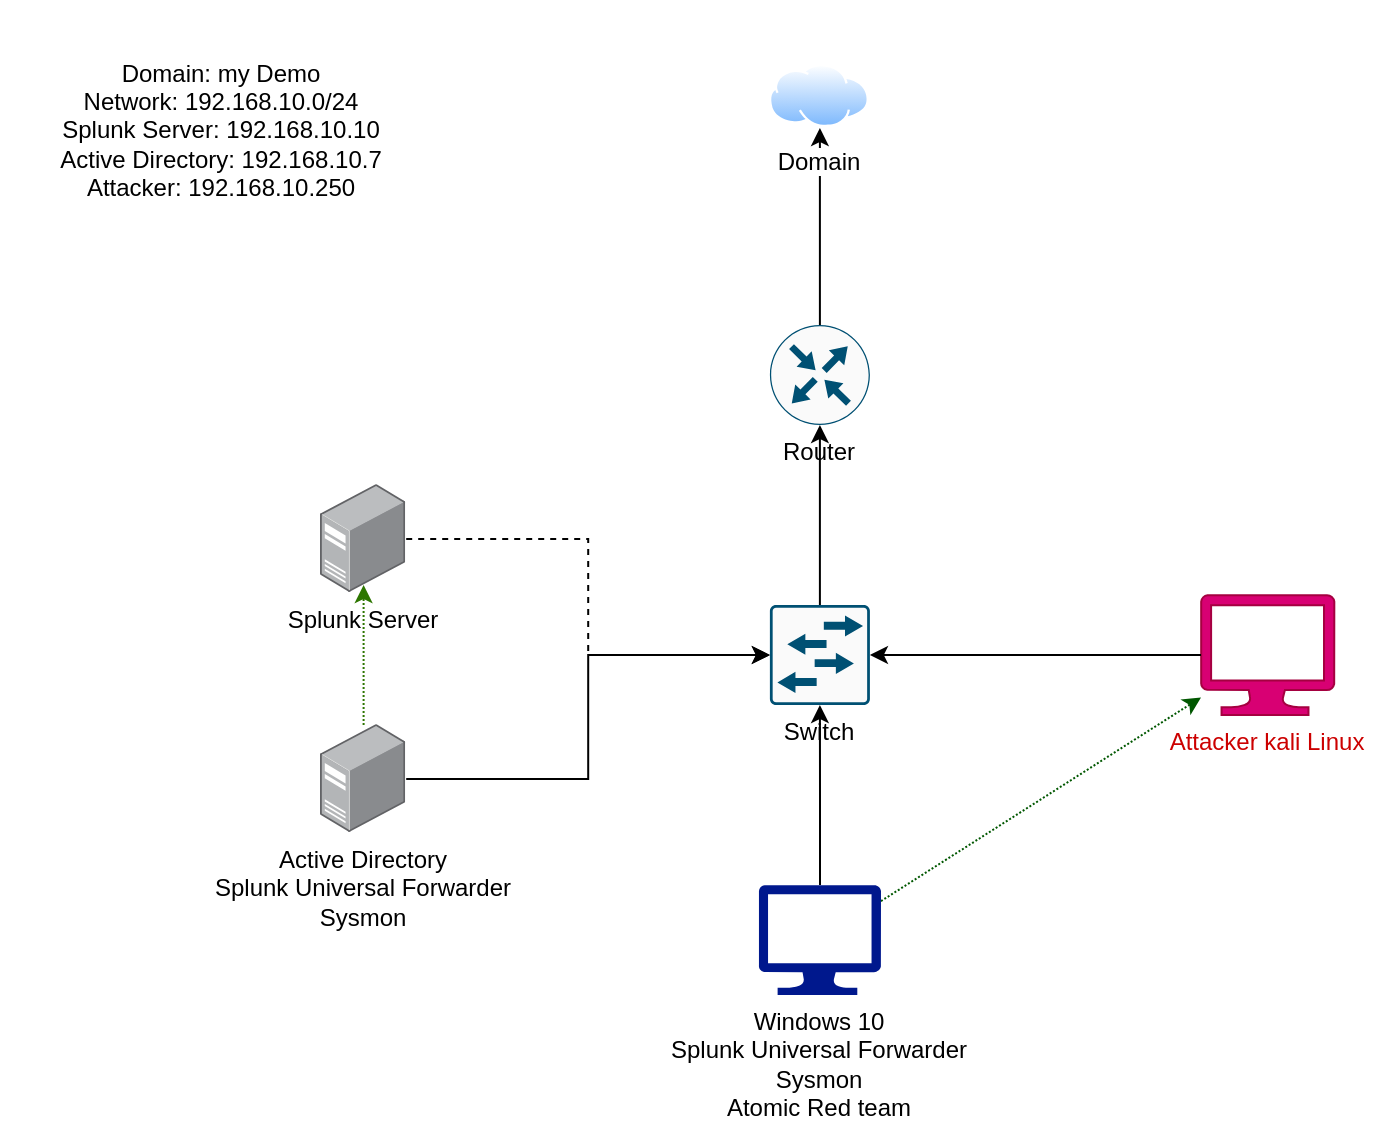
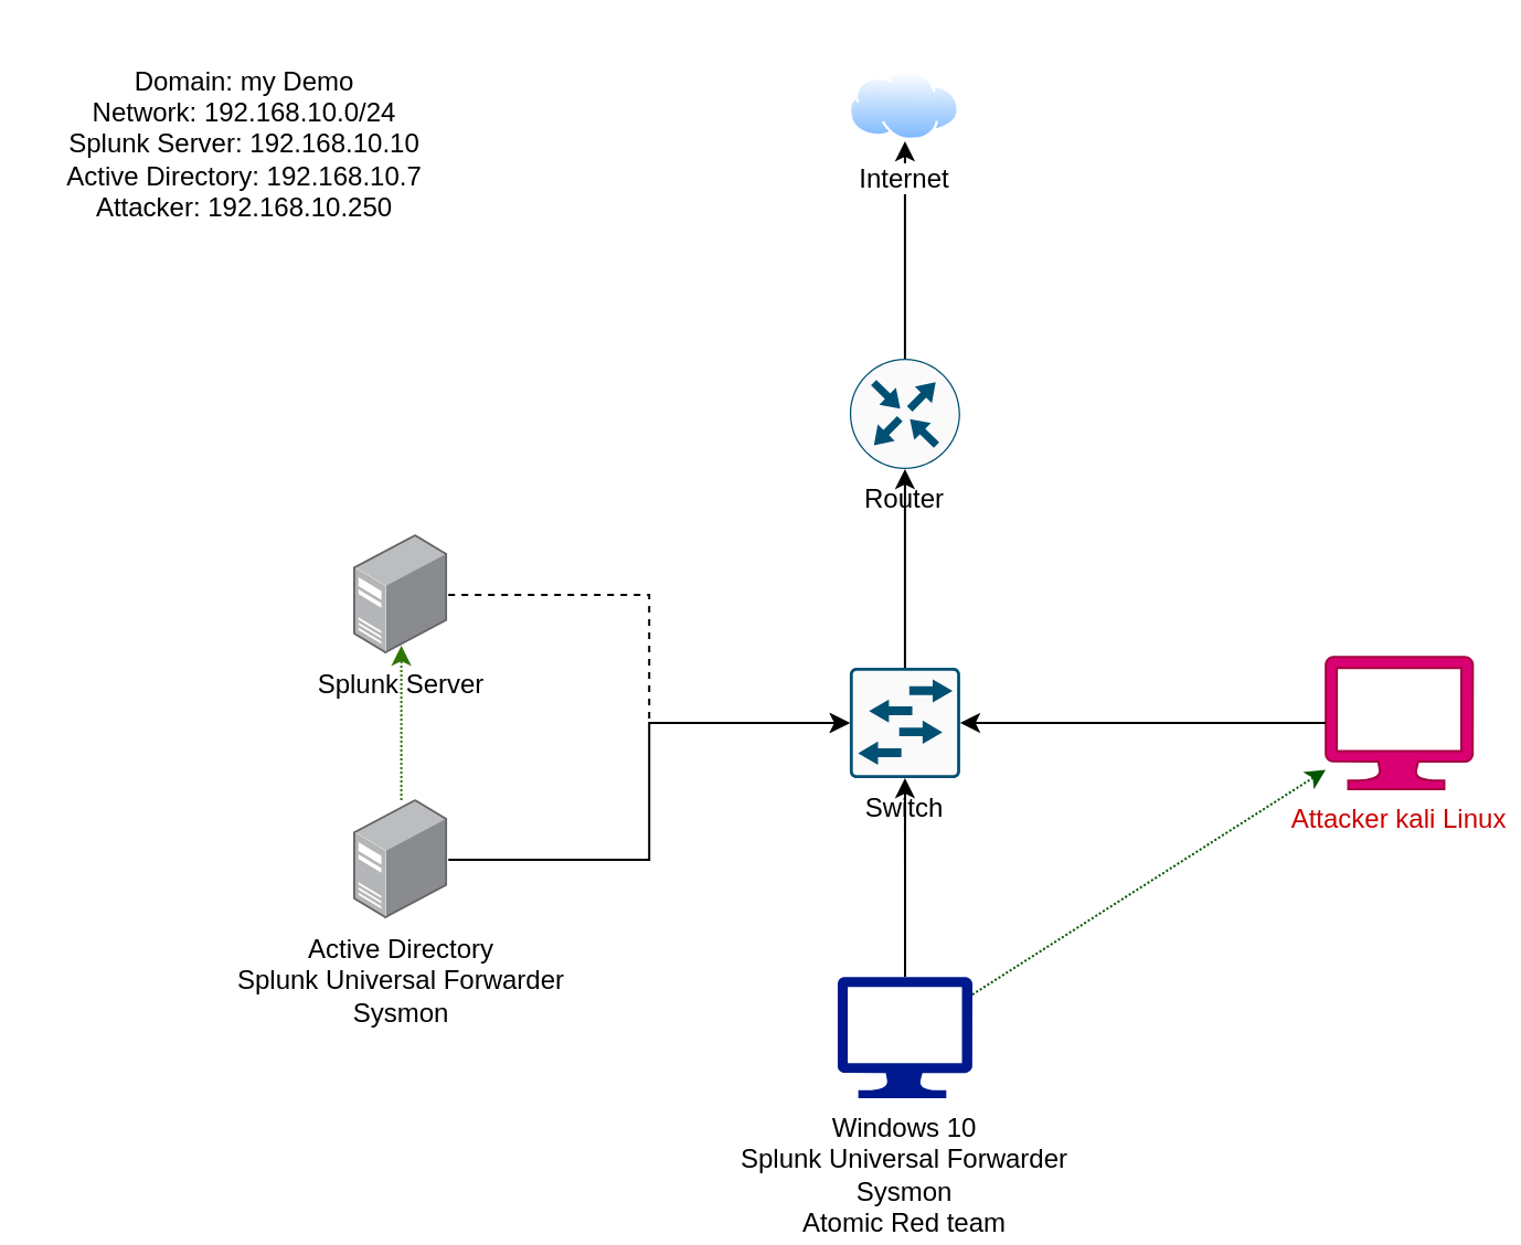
- <mxCell id="10" value="Domain" style="image;aspect=fixed;perimeter=ellipsePerimeter;html=1;align=center;shadow=0;dashed=0;spacingTop=3;image=img/lib/active_directory/internet_cloud.svg;" vertex="1" parent="1"><mxGeometry x="384.45" y="32" width="50" height="31.5" as="geometry" /></mxCell>
+ <mxCell id="10" value="Internet" style="image;aspect=fixed;perimeter=ellipsePerimeter;html=1;align=center;shadow=0;dashed=0;spacingTop=3;image=img/lib/active_directory/internet_cloud.svg;" vertex="1" parent="1"><mxGeometry x="384.45" y="32" width="50" height="31.5" as="geometry" /></mxCell>
